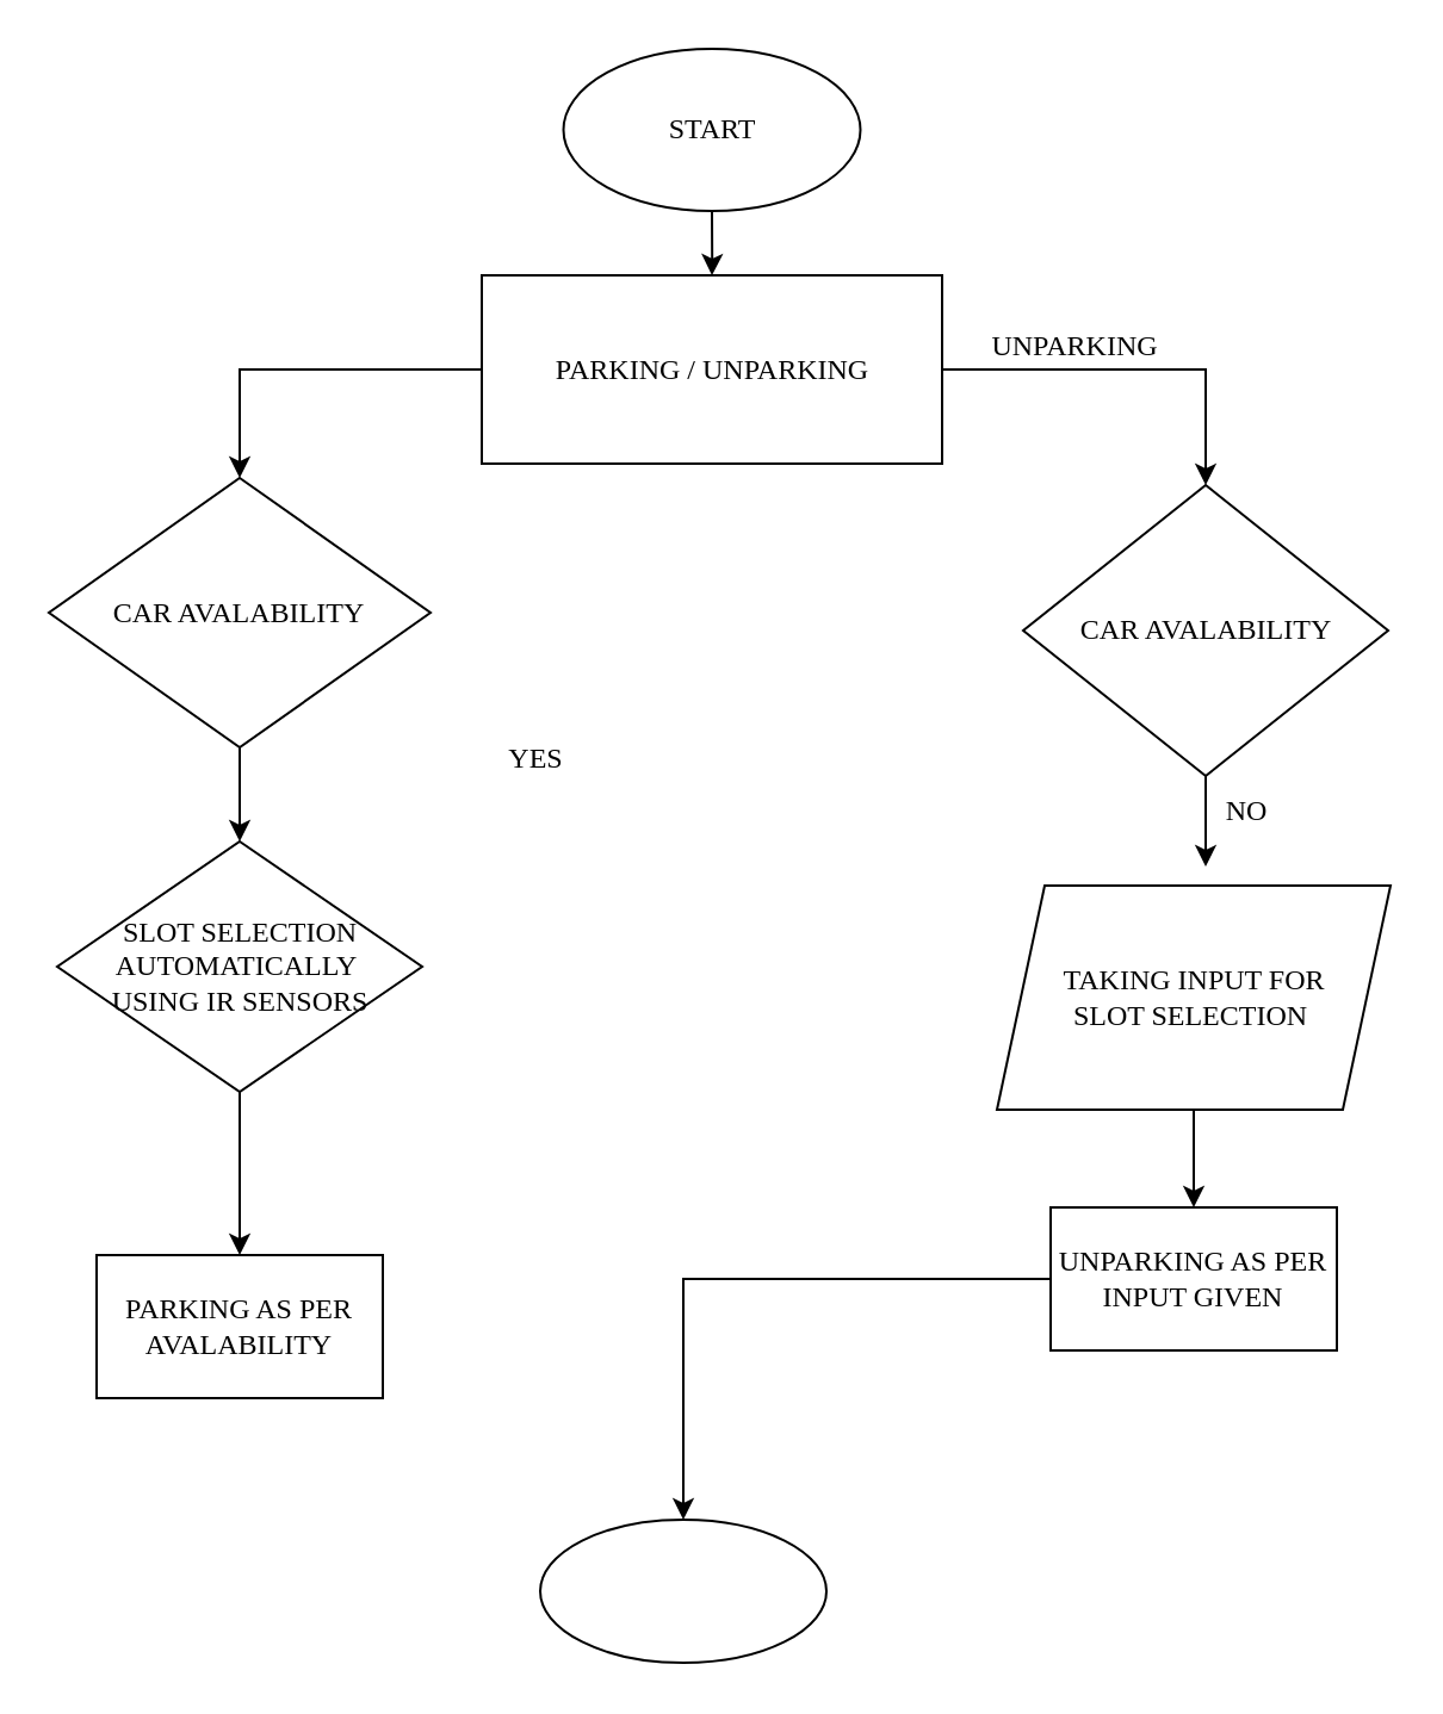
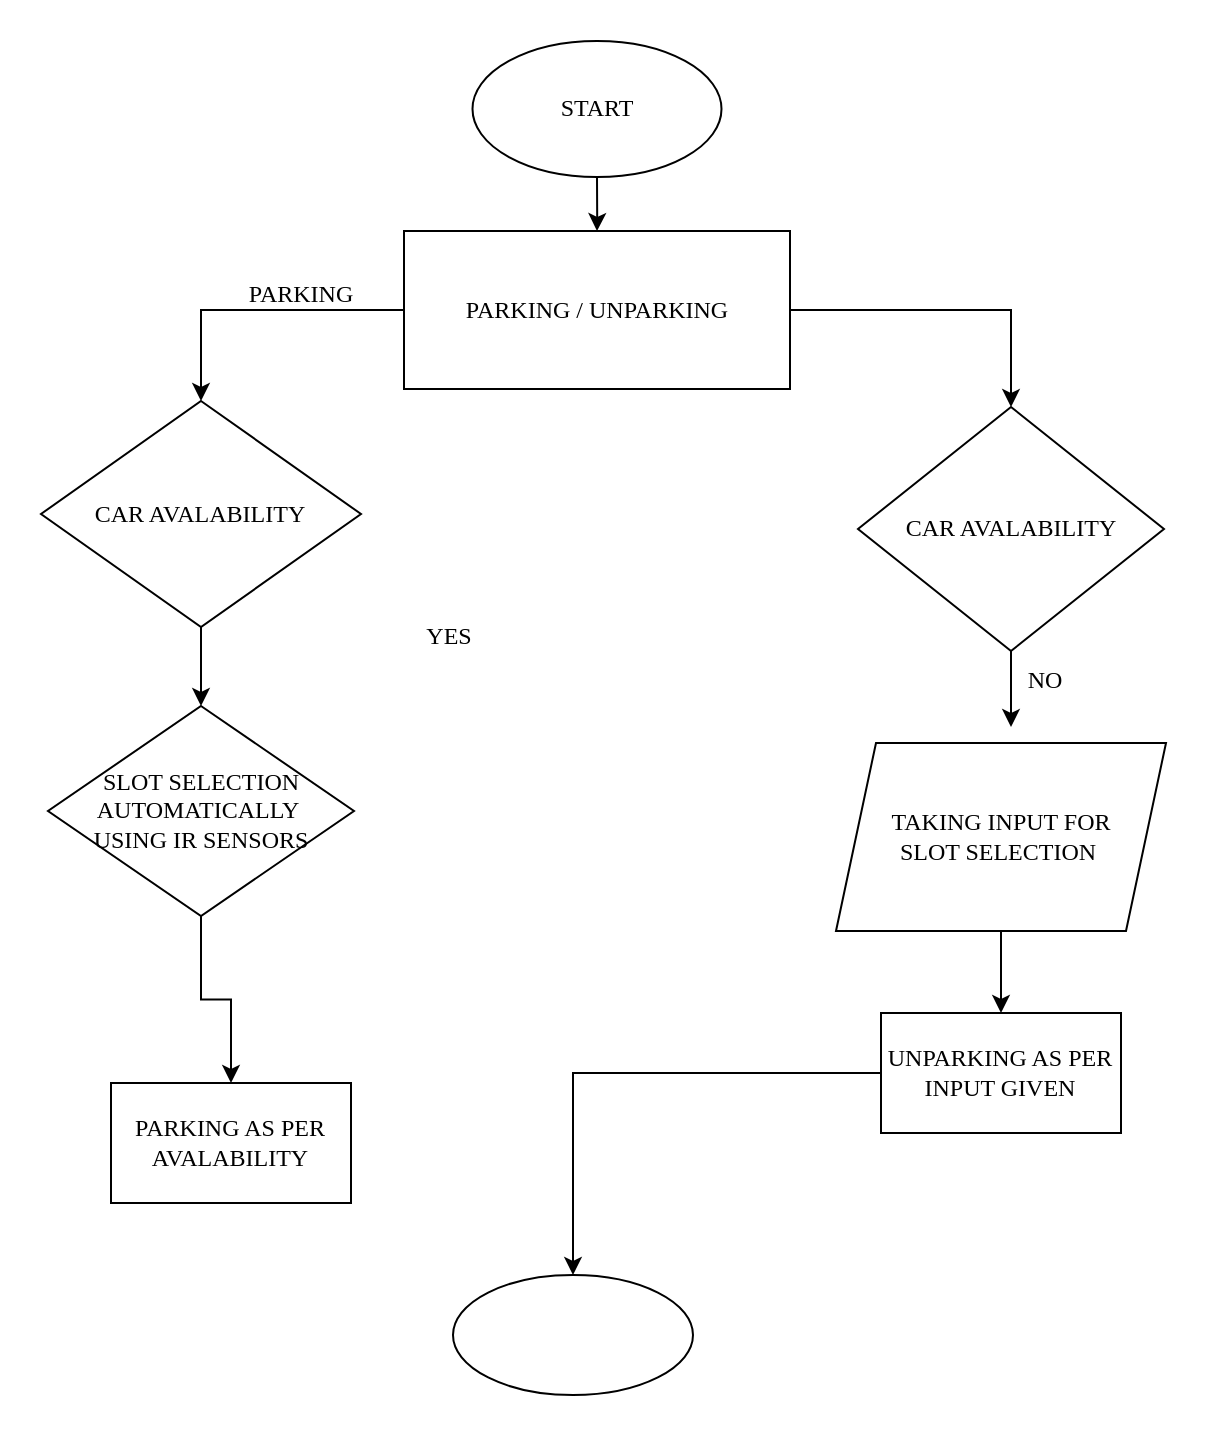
- <mxCell id="19" value="UNPARKING" style="text;html=1;align=center;verticalAlign=middle;resizable=0;points=[];autosize=1;strokeColor=none;fillColor=none;fontFamily=Times New Roman;" vertex="1" parent="1"><mxGeometry x="405" y="132" width="90" height="26" as="geometry" /></mxCell>
+ <mxCell id="18" value="PARKING" style="text;html=1;align=center;verticalAlign=middle;resizable=0;points=[];autosize=1;strokeColor=none;fillColor=none;fontFamily=Times New Roman;" vertex="1" parent="1"><mxGeometry x="114" y="134" width="72" height="26" as="geometry" /></mxCell>
- <mxCell id="14" value="PARKING AS PER AVALABILITY" style="whiteSpace=wrap;html=1;fontFamily=Times New Roman;" vertex="1" parent="1"><mxGeometry x="40" y="526" width="120" height="60" as="geometry" /></mxCell>
+ <mxCell id="14" value="PARKING AS PER AVALABILITY" style="whiteSpace=wrap;html=1;fontFamily=Times New Roman;" vertex="1" parent="1"><mxGeometry x="55" y="541" width="120" height="60" as="geometry" /></mxCell>
